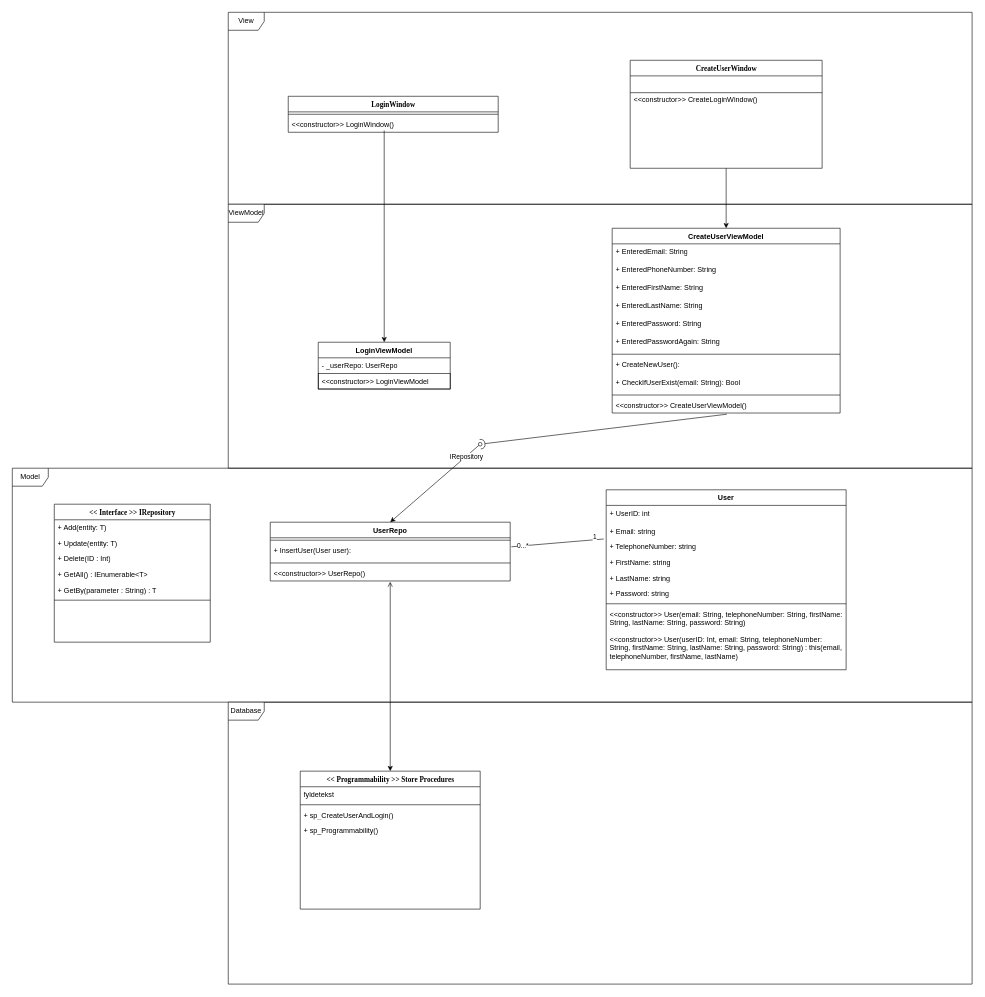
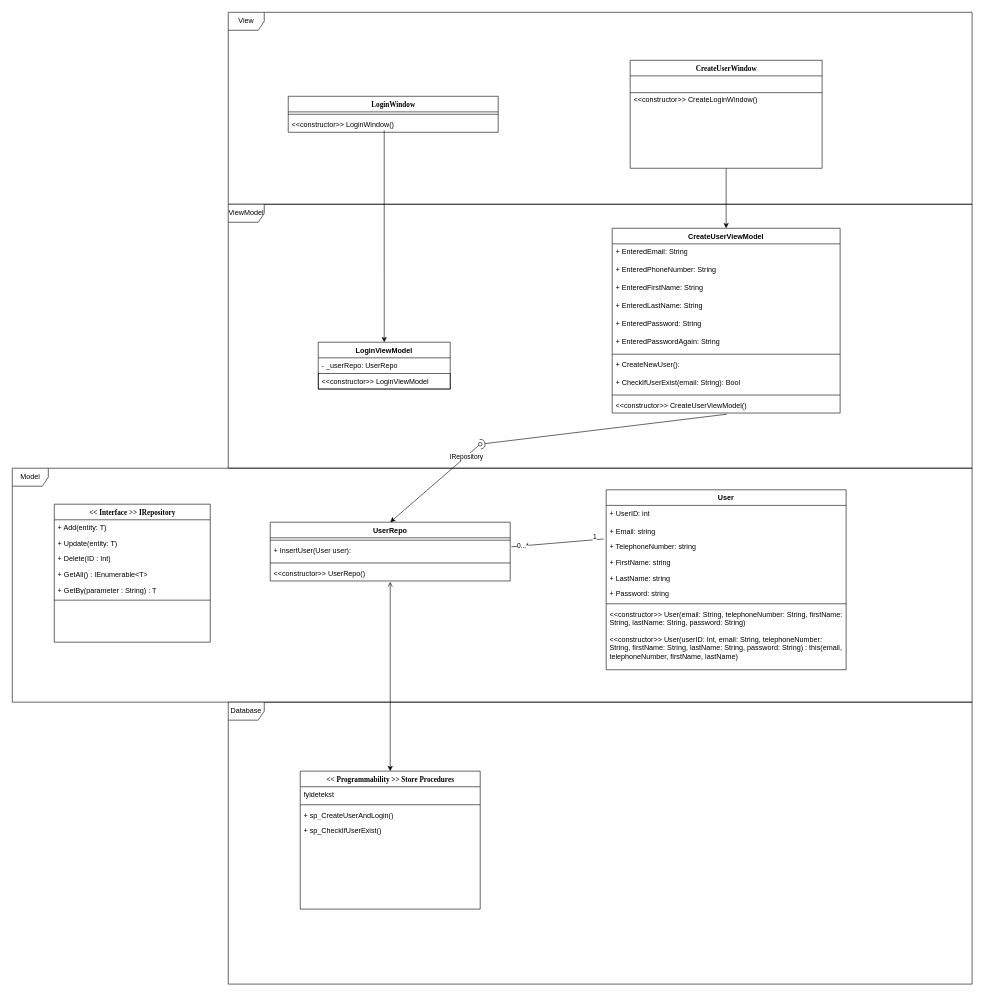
- <mxCell id="63" value="+ sp_Programmability()" style="text;html=1;strokeColor=none;fillColor=none;align=left;verticalAlign=top;spacingLeft=4;spacingRight=4;whiteSpace=wrap;overflow=hidden;rotatable=0;points=[[0,0.5],[1,0.5]];portConstraint=eastwest;" parent="59" vertex="1"><mxGeometry y="86" width="300" height="26" as="geometry" /></mxCell>
+ <mxCell id="63" value="+ sp_CheckIfUserExist()" style="text;html=1;strokeColor=none;fillColor=none;align=left;verticalAlign=top;spacingLeft=4;spacingRight=4;whiteSpace=wrap;overflow=hidden;rotatable=0;points=[[0,0.5],[1,0.5]];portConstraint=eastwest;" parent="59" vertex="1"><mxGeometry y="86" width="300" height="26" as="geometry" /></mxCell>
